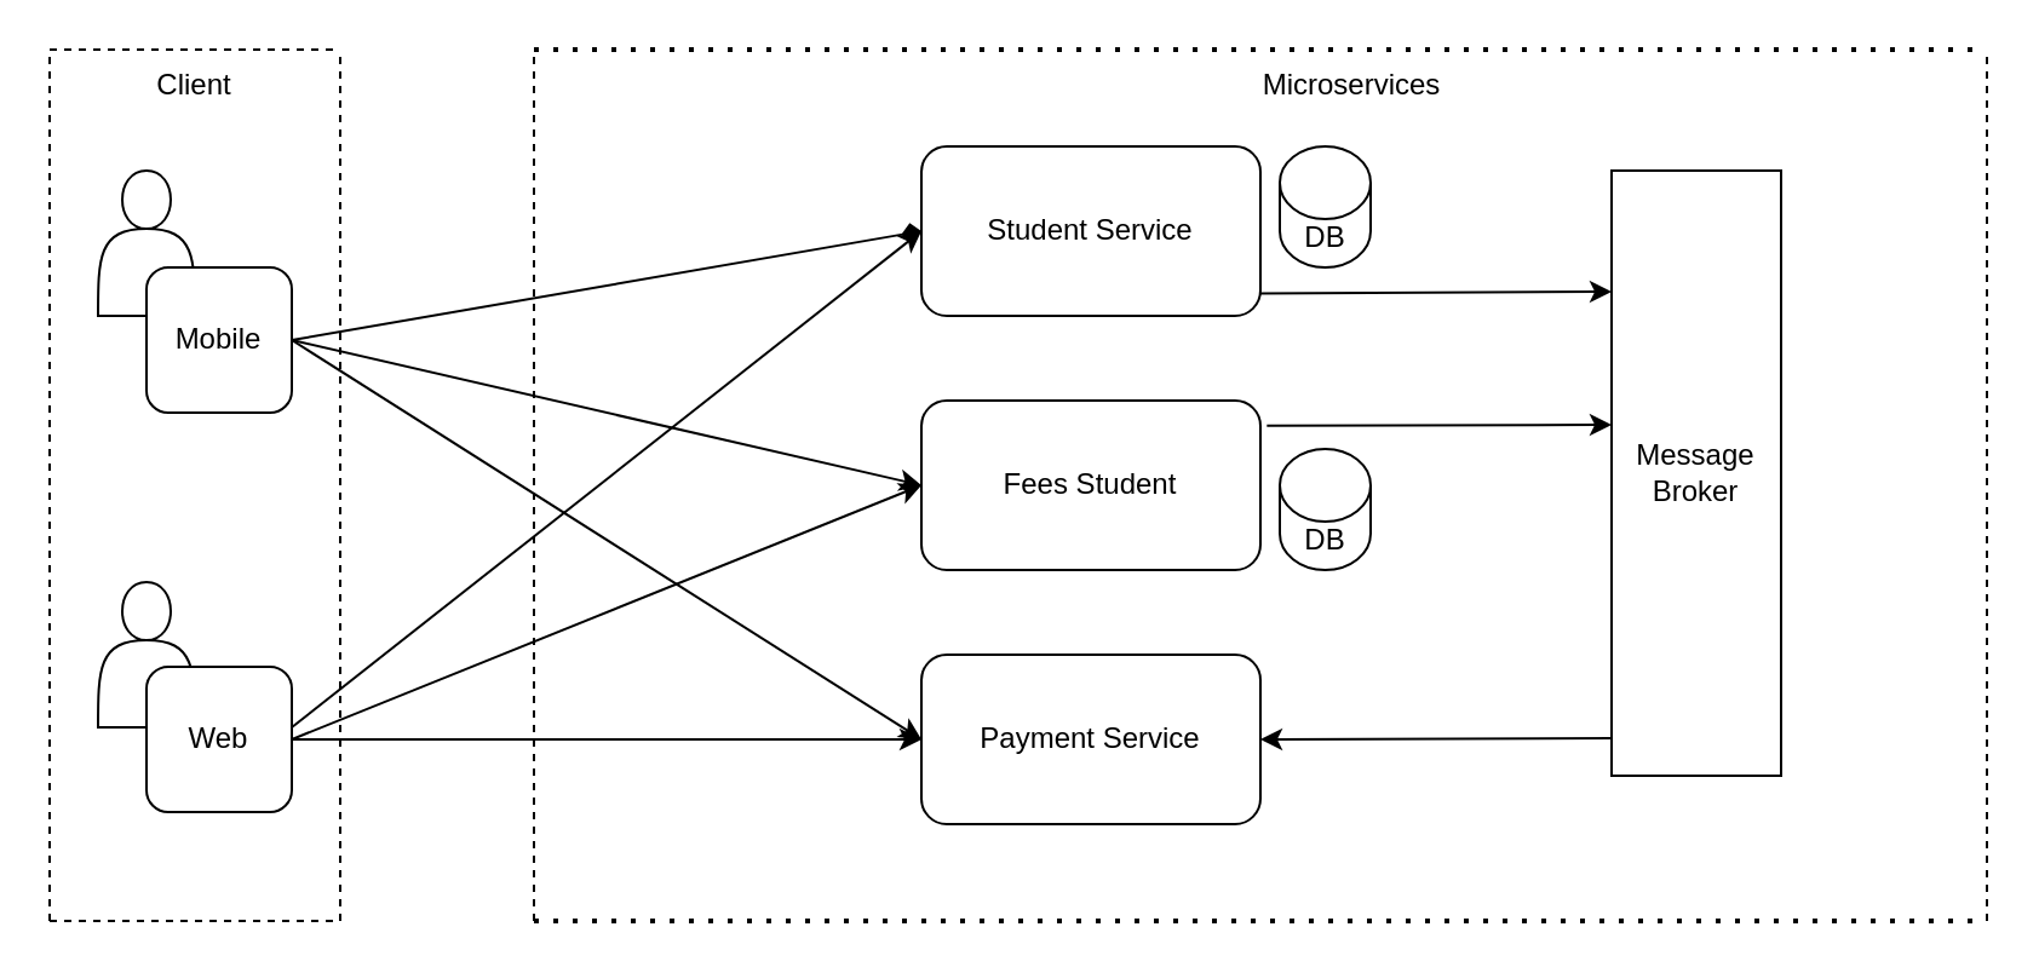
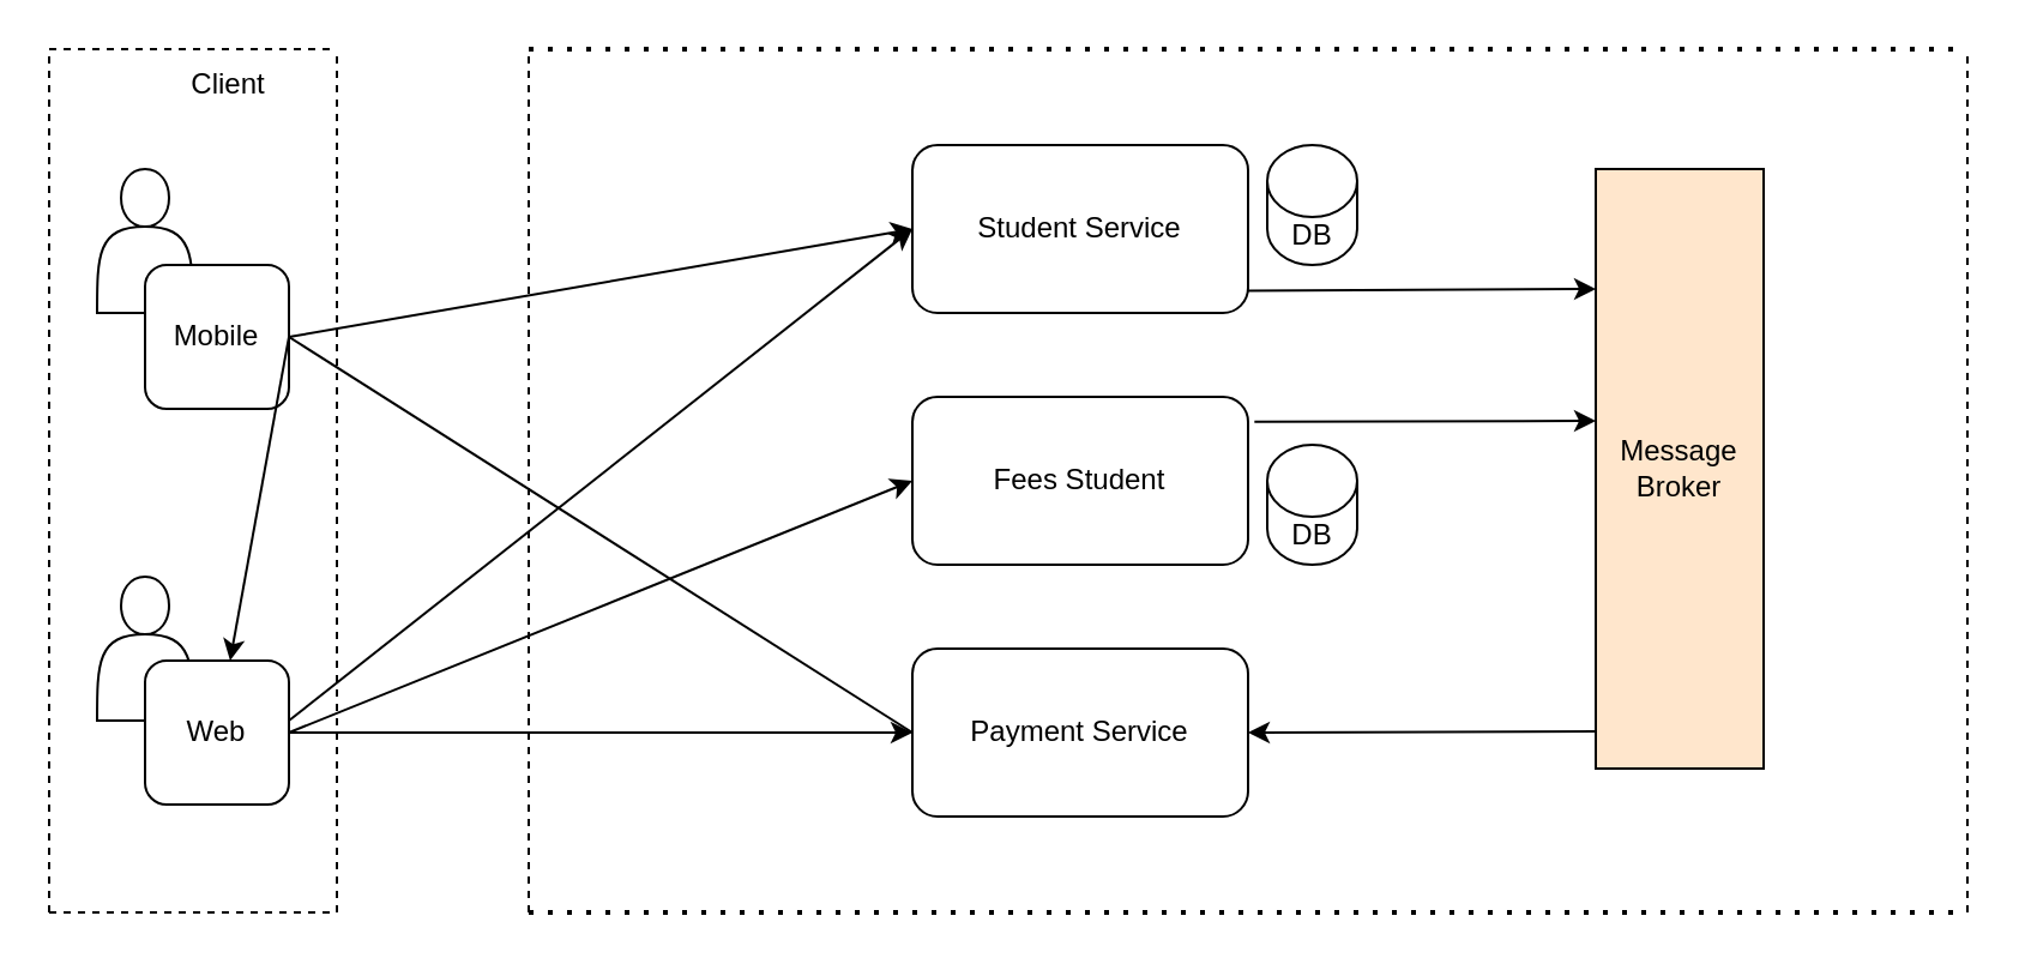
- <mxCell id="29" value="Client" style="text;html=1;strokeColor=none;fillColor=none;align=center;verticalAlign=middle;whiteSpace=wrap;rounded=0;" vertex="1" parent="1"><mxGeometry x="50" y="20" width="60" height="30" as="geometry" /></mxCell>
+ <mxCell id="29" value="Client" style="text;html=1;strokeColor=none;fillColor=none;align=center;verticalAlign=middle;whiteSpace=wrap;rounded=0;" vertex="1" parent="1"><mxGeometry x="65" y="20" width="60" height="30" as="geometry" /></mxCell>
- <mxCell id="30" value="Microservices" style="text;html=1;strokeColor=none;fillColor=none;align=center;verticalAlign=middle;whiteSpace=wrap;rounded=0;" vertex="1" parent="1"><mxGeometry x="528" y="20" width="60" height="30" as="geometry" /></mxCell>
- <mxCell id="23" value="" style="endArrow=diamond;html=1;rounded=0;exitX=1;exitY=0.5;exitDx=0;exitDy=0;entryX=0;entryY=0.5;entryDx=0;entryDy=0;" edge="1" parent="1" source="20" target="17"><mxGeometry width="50" height="50" relative="1" as="geometry"><mxPoint x="400" y="230" as="sourcePoint" /><mxPoint x="260" y="140.08" as="targetPoint" /></mxGeometry></mxCell>
+ <mxCell id="23" value="" style="endArrow=classic;html=1;rounded=0;exitX=1;exitY=0.5;exitDx=0;exitDy=0;entryX=0;entryY=0.5;entryDx=0;entryDy=0;" edge="1" parent="1" source="20" target="17"><mxGeometry width="50" height="50" relative="1" as="geometry"><mxPoint x="400" y="230" as="sourcePoint" /><mxPoint x="260" y="140.08" as="targetPoint" /></mxGeometry></mxCell>
- <mxCell id="26" value="" style="endArrow=classic;html=1;rounded=0;exitX=1;exitY=0.5;exitDx=0;exitDy=0;entryX=0;entryY=0.5;entryDx=0;entryDy=0;" edge="1" parent="1" source="20" target="10"><mxGeometry width="50" height="50" relative="1" as="geometry"><mxPoint x="140" y="160" as="sourcePoint" /><mxPoint x="400" y="115" as="targetPoint" /></mxGeometry></mxCell>
+ <mxCell id="26" value="" style="endArrow=classic;html=1;rounded=0;exitX=1;exitY=0.5;exitDx=0;exitDy=0;" edge="1" parent="1" source="20" target="22"><mxGeometry width="50" height="50" relative="1" as="geometry"><mxPoint x="140" y="160" as="sourcePoint" /><mxPoint x="400" y="115" as="targetPoint" /></mxGeometry></mxCell>
- <mxCell id="13" value="Message Broker" style="rounded=0;whiteSpace=wrap;html=1;" parent="1" vertex="1"><mxGeometry x="665" y="70" width="70" height="250" as="geometry" /></mxCell>
+ <mxCell id="13" value="Message Broker" style="rounded=0;whiteSpace=wrap;html=1;fillColor=#ffe6cc;" parent="1" vertex="1"><mxGeometry x="665" y="70" width="70" height="250" as="geometry" /></mxCell>
- <mxCell id="25" value="" style="endArrow=classic;html=1;rounded=0;exitX=1;exitY=0.5;exitDx=0;exitDy=0;entryX=0;entryY=0.5;entryDx=0;entryDy=0;" edge="1" parent="1" source="20" target="11"><mxGeometry width="50" height="50" relative="1" as="geometry"><mxPoint x="130" y="150" as="sourcePoint" /><mxPoint x="390" y="105" as="targetPoint" /></mxGeometry></mxCell>
+ <mxCell id="25" value="" style="endArrow=none;html=1;rounded=0;exitX=1;exitY=0.5;exitDx=0;exitDy=0;entryX=0;entryY=0.5;entryDx=0;entryDy=0;" edge="1" parent="1" source="20" target="11"><mxGeometry width="50" height="50" relative="1" as="geometry"><mxPoint x="130" y="150" as="sourcePoint" /><mxPoint x="390" y="105" as="targetPoint" /></mxGeometry></mxCell>
